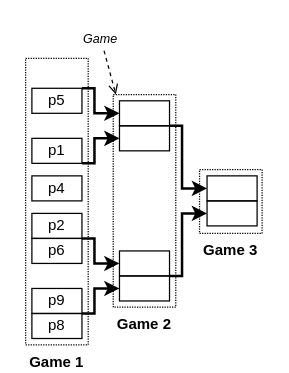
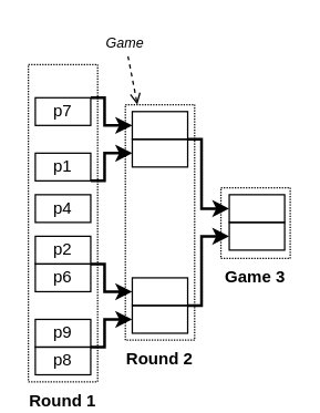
- <mxCell id="25" value="Game" style="text;html=1;strokeColor=none;fillColor=none;align=center;verticalAlign=middle;whiteSpace=wrap;rounded=0;dashed=1;dashPattern=1 1;fontStyle=2;fontSize=10;" vertex="1" parent="1"><mxGeometry x="60" y="20" width="40" height="20" as="geometry" /></mxCell>
+ <mxCell id="25" value="Game" style="text;html=1;strokeColor=none;fillColor=none;align=center;verticalAlign=middle;whiteSpace=wrap;rounded=0;dashed=1;dashPattern=1 1;fontStyle=2;fontSize=10;" vertex="1" parent="1"><mxGeometry x="70" y="20" width="40" height="20" as="geometry" /></mxCell>
- <mxCell id="5" value="p5" style="text;html=1;fillColor=none;align=center;verticalAlign=middle;whiteSpace=wrap;rounded=0;strokeColor=#000000;" parent="1" vertex="1"><mxGeometry x="25" y="70" width="40" height="20" as="geometry" /></mxCell>
+ <mxCell id="5" value="p7" style="text;html=1;fillColor=none;align=center;verticalAlign=middle;whiteSpace=wrap;rounded=0;strokeColor=#000000;" parent="1" vertex="1"><mxGeometry x="25" y="70" width="40" height="20" as="geometry" /></mxCell>
- <mxCell id="3" value="Game 2" style="rounded=0;whiteSpace=wrap;html=1;fillColor=none;dashed=1;dashPattern=1 1;fontStyle=1;labelPosition=center;verticalLabelPosition=bottom;align=center;verticalAlign=top;" vertex="1" parent="1"><mxGeometry x="90" y="75" width="50" height="170" as="geometry" /></mxCell>
+ <mxCell id="3" value="Round 2" style="rounded=0;whiteSpace=wrap;html=1;fillColor=none;dashed=1;dashPattern=1 1;fontStyle=1;labelPosition=center;verticalLabelPosition=bottom;align=center;verticalAlign=top;" vertex="1" parent="1"><mxGeometry x="90" y="75" width="50" height="170" as="geometry" /></mxCell>
- <mxCell id="23" value="Game 1" style="rounded=0;whiteSpace=wrap;html=1;fillColor=none;dashed=1;dashPattern=1 1;fontStyle=1;labelPosition=center;verticalLabelPosition=bottom;align=center;verticalAlign=top;" vertex="1" parent="1"><mxGeometry x="20" y="46" width="50" height="229" as="geometry" /></mxCell>
+ <mxCell id="23" value="Round 1" style="rounded=0;whiteSpace=wrap;html=1;fillColor=none;dashed=1;dashPattern=1 1;fontStyle=1;labelPosition=center;verticalLabelPosition=bottom;align=center;verticalAlign=top;" vertex="1" parent="1"><mxGeometry x="20" y="46" width="50" height="229" as="geometry" /></mxCell>
